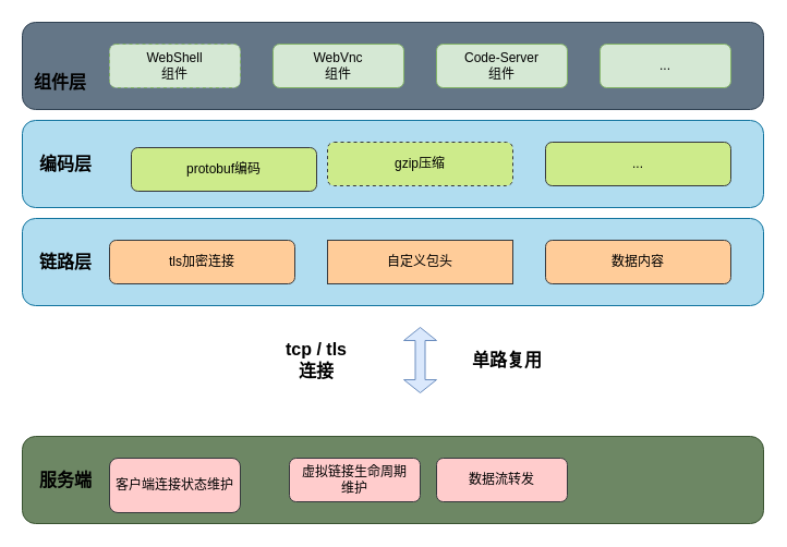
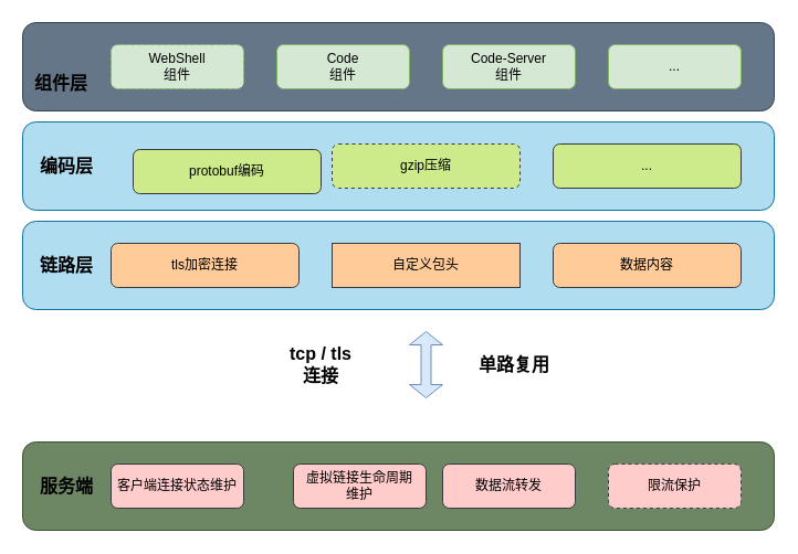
- <mxCell id="7" value="WebVnc&lt;br&gt;组件" style="rounded=1;whiteSpace=wrap;html=1;fillColor=#d5e8d4;strokeColor=#82b366;" vertex="1" parent="1"><mxGeometry x="250" y="40" width="120" height="40" as="geometry" /></mxCell>
+ <mxCell id="7" value="Code&lt;br&gt;组件" style="rounded=1;whiteSpace=wrap;html=1;fillColor=#d5e8d4;strokeColor=#82b366;" vertex="1" parent="1"><mxGeometry x="250" y="40" width="120" height="40" as="geometry" /></mxCell>
+ <mxCell id="17" value="限流保护" style="rounded=1;whiteSpace=wrap;html=1;dashed=1;fillColor=#ffcccc;strokeColor=#36393d;" vertex="1" parent="1"><mxGeometry x="550" y="420" width="120" height="40" as="geometry" /></mxCell>
- <mxCell id="18" value="客户端连接状态维护" style="rounded=1;whiteSpace=wrap;html=1;fillColor=#ffcccc;strokeColor=#36393d;" vertex="1" parent="1"><mxGeometry x="100" y="420" width="120" height="50" as="geometry" /></mxCell>
+ <mxCell id="18" value="客户端连接状态维护" style="rounded=1;whiteSpace=wrap;html=1;fillColor=#ffcccc;strokeColor=#36393d;" vertex="1" parent="1"><mxGeometry x="100" y="420" width="120" height="40" as="geometry" /></mxCell>
